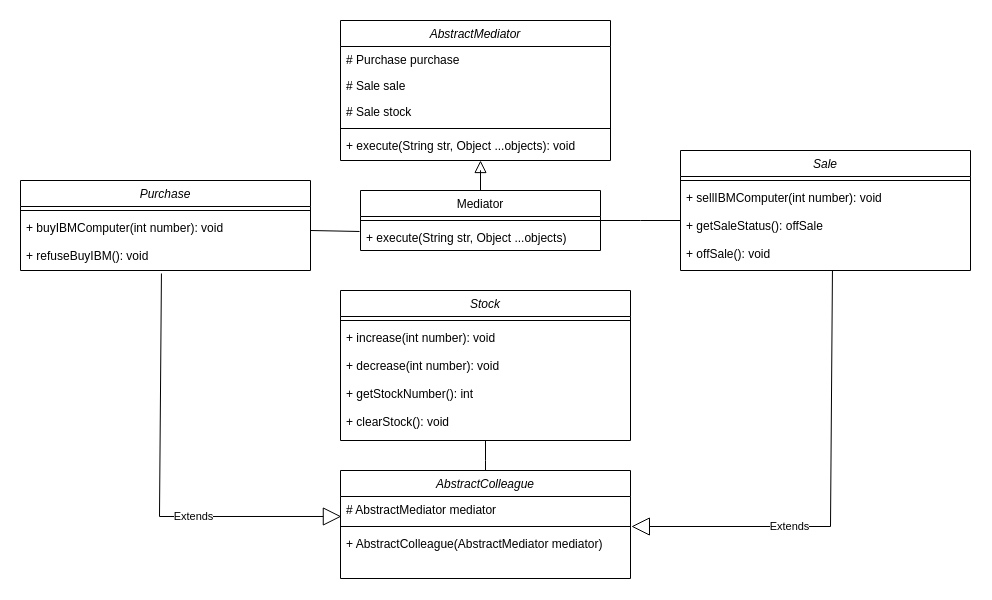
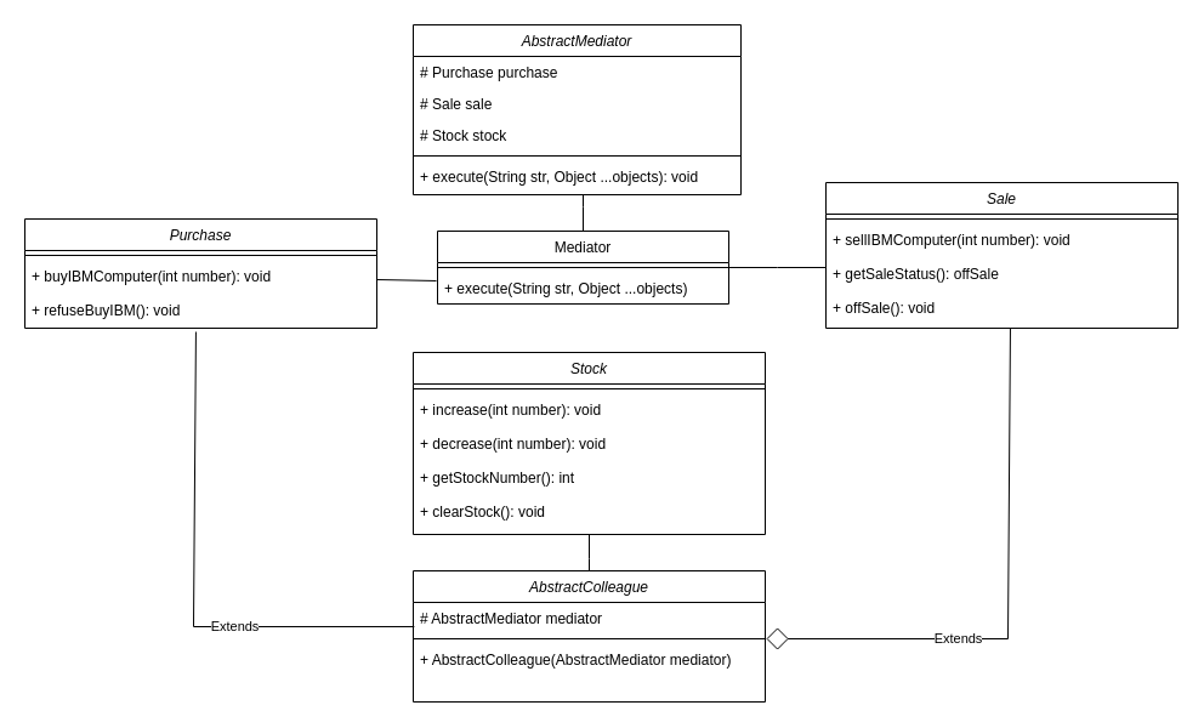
- <mxCell id="5" value="# Sale stock" style="text;align=left;verticalAlign=top;spacingLeft=4;spacingRight=4;overflow=hidden;rotatable=0;points=[[0,0.5],[1,0.5]];portConstraint=eastwest;rounded=0;shadow=0;html=0;" parent="2" vertex="1"><mxGeometry y="78" width="270" height="26" as="geometry" /></mxCell>
+ <mxCell id="5" value="# Stock stock" style="text;align=left;verticalAlign=top;spacingLeft=4;spacingRight=4;overflow=hidden;rotatable=0;points=[[0,0.5],[1,0.5]];portConstraint=eastwest;rounded=0;shadow=0;html=0;" parent="2" vertex="1"><mxGeometry y="78" width="270" height="26" as="geometry" /></mxCell>
- <mxCell id="12" value="" style="endArrow=block;endSize=10;endFill=0;shadow=0;strokeWidth=1;rounded=0;curved=0;edgeStyle=elbowEdgeStyle;elbow=vertical;" parent="1" source="8" target="2" edge="1"><mxGeometry width="160" relative="1" as="geometry"><mxPoint x="320" y="103" as="sourcePoint" /><mxPoint x="320" y="103" as="targetPoint" /><Array as="points"><mxPoint x="480" y="170" /></Array></mxGeometry></mxCell>
+ <mxCell id="12" value="" style="endArrow=none;endSize=10;endFill=0;shadow=0;strokeWidth=1;rounded=0;curved=0;edgeStyle=elbowEdgeStyle;elbow=vertical;" parent="1" source="8" target="2" edge="1"><mxGeometry width="160" relative="1" as="geometry"><mxPoint x="320" y="103" as="sourcePoint" /><mxPoint x="320" y="103" as="targetPoint" /><Array as="points"><mxPoint x="480" y="170" /></Array></mxGeometry></mxCell>
- <mxCell id="27" value="Extends" style="endArrow=block;endSize=16;endFill=0;html=1;rounded=0;entryX=0.003;entryY=0.769;entryDx=0;entryDy=0;entryPerimeter=0;exitX=0.486;exitY=1.107;exitDx=0;exitDy=0;exitPerimeter=0;" edge="1" parent="1" source="26" target="14"><mxGeometry x="0.305" width="160" relative="1" as="geometry"><mxPoint x="160.94" y="329.988" as="sourcePoint" /><mxPoint x="-40" y="516" as="targetPoint" /><Array as="points"><mxPoint x="159" y="516" /></Array><mxPoint as="offset" /></mxGeometry></mxCell>
+ <mxCell id="27" value="Extends" style="endArrow=none;endSize=16;endFill=0;html=1;rounded=0;entryX=0.003;entryY=0.769;entryDx=0;entryDy=0;entryPerimeter=0;exitX=0.486;exitY=1.107;exitDx=0;exitDy=0;exitPerimeter=0;" edge="1" parent="1" source="26" target="14"><mxGeometry x="0.305" width="160" relative="1" as="geometry"><mxPoint x="160.94" y="329.988" as="sourcePoint" /><mxPoint x="-40" y="516" as="targetPoint" /><Array as="points"><mxPoint x="159" y="516" /></Array><mxPoint as="offset" /></mxGeometry></mxCell>
- <mxCell id="22" value="Extends" style="endArrow=block;endSize=16;endFill=0;html=1;rounded=0;entryX=1.003;entryY=-0.143;entryDx=0;entryDy=0;entryPerimeter=0;exitX=0.524;exitY=1.071;exitDx=0;exitDy=0;exitPerimeter=0;" edge="1" parent="1" source="21" target="16"><mxGeometry x="0.305" width="160" relative="1" as="geometry"><mxPoint x="830" y="330" as="sourcePoint" /><mxPoint x="940" y="460" as="targetPoint" /><Array as="points"><mxPoint x="830" y="526" /></Array><mxPoint as="offset" /></mxGeometry></mxCell>
+ <mxCell id="22" value="Extends" style="endArrow=diamond;endSize=16;endFill=0;html=1;rounded=0;entryX=1.003;entryY=-0.143;entryDx=0;entryDy=0;entryPerimeter=0;exitX=0.524;exitY=1.071;exitDx=0;exitDy=0;exitPerimeter=0;" edge="1" parent="1" source="21" target="16"><mxGeometry x="0.305" width="160" relative="1" as="geometry"><mxPoint x="830" y="330" as="sourcePoint" /><mxPoint x="940" y="460" as="targetPoint" /><Array as="points"><mxPoint x="830" y="526" /></Array><mxPoint as="offset" /></mxGeometry></mxCell>
